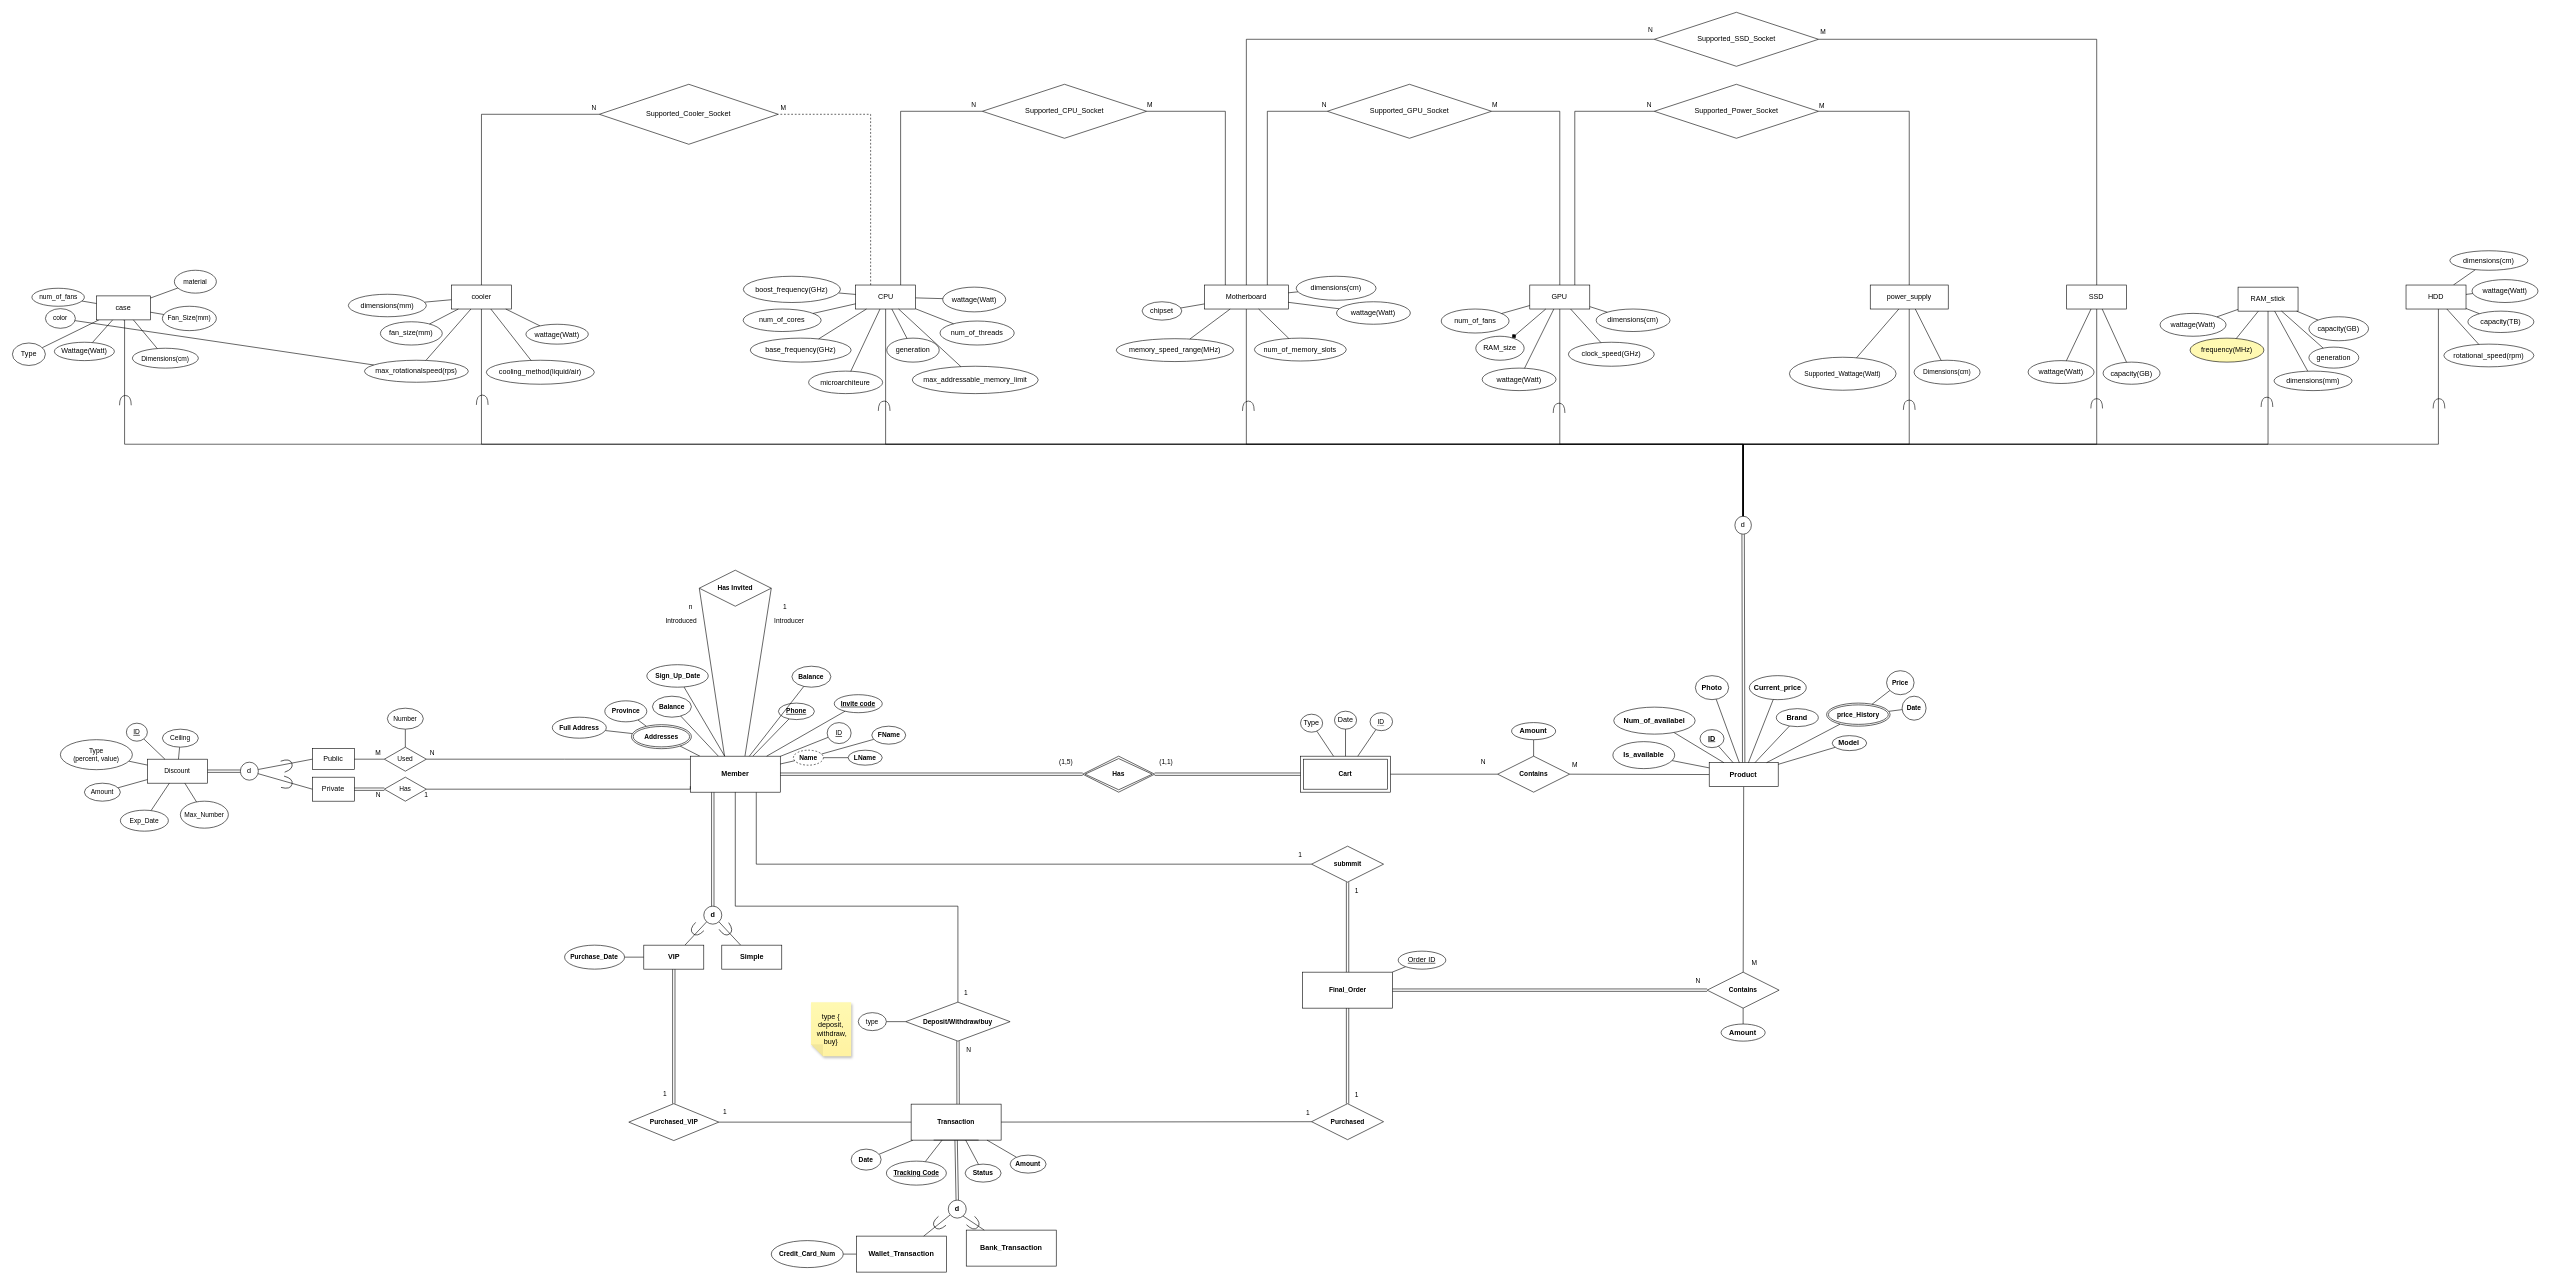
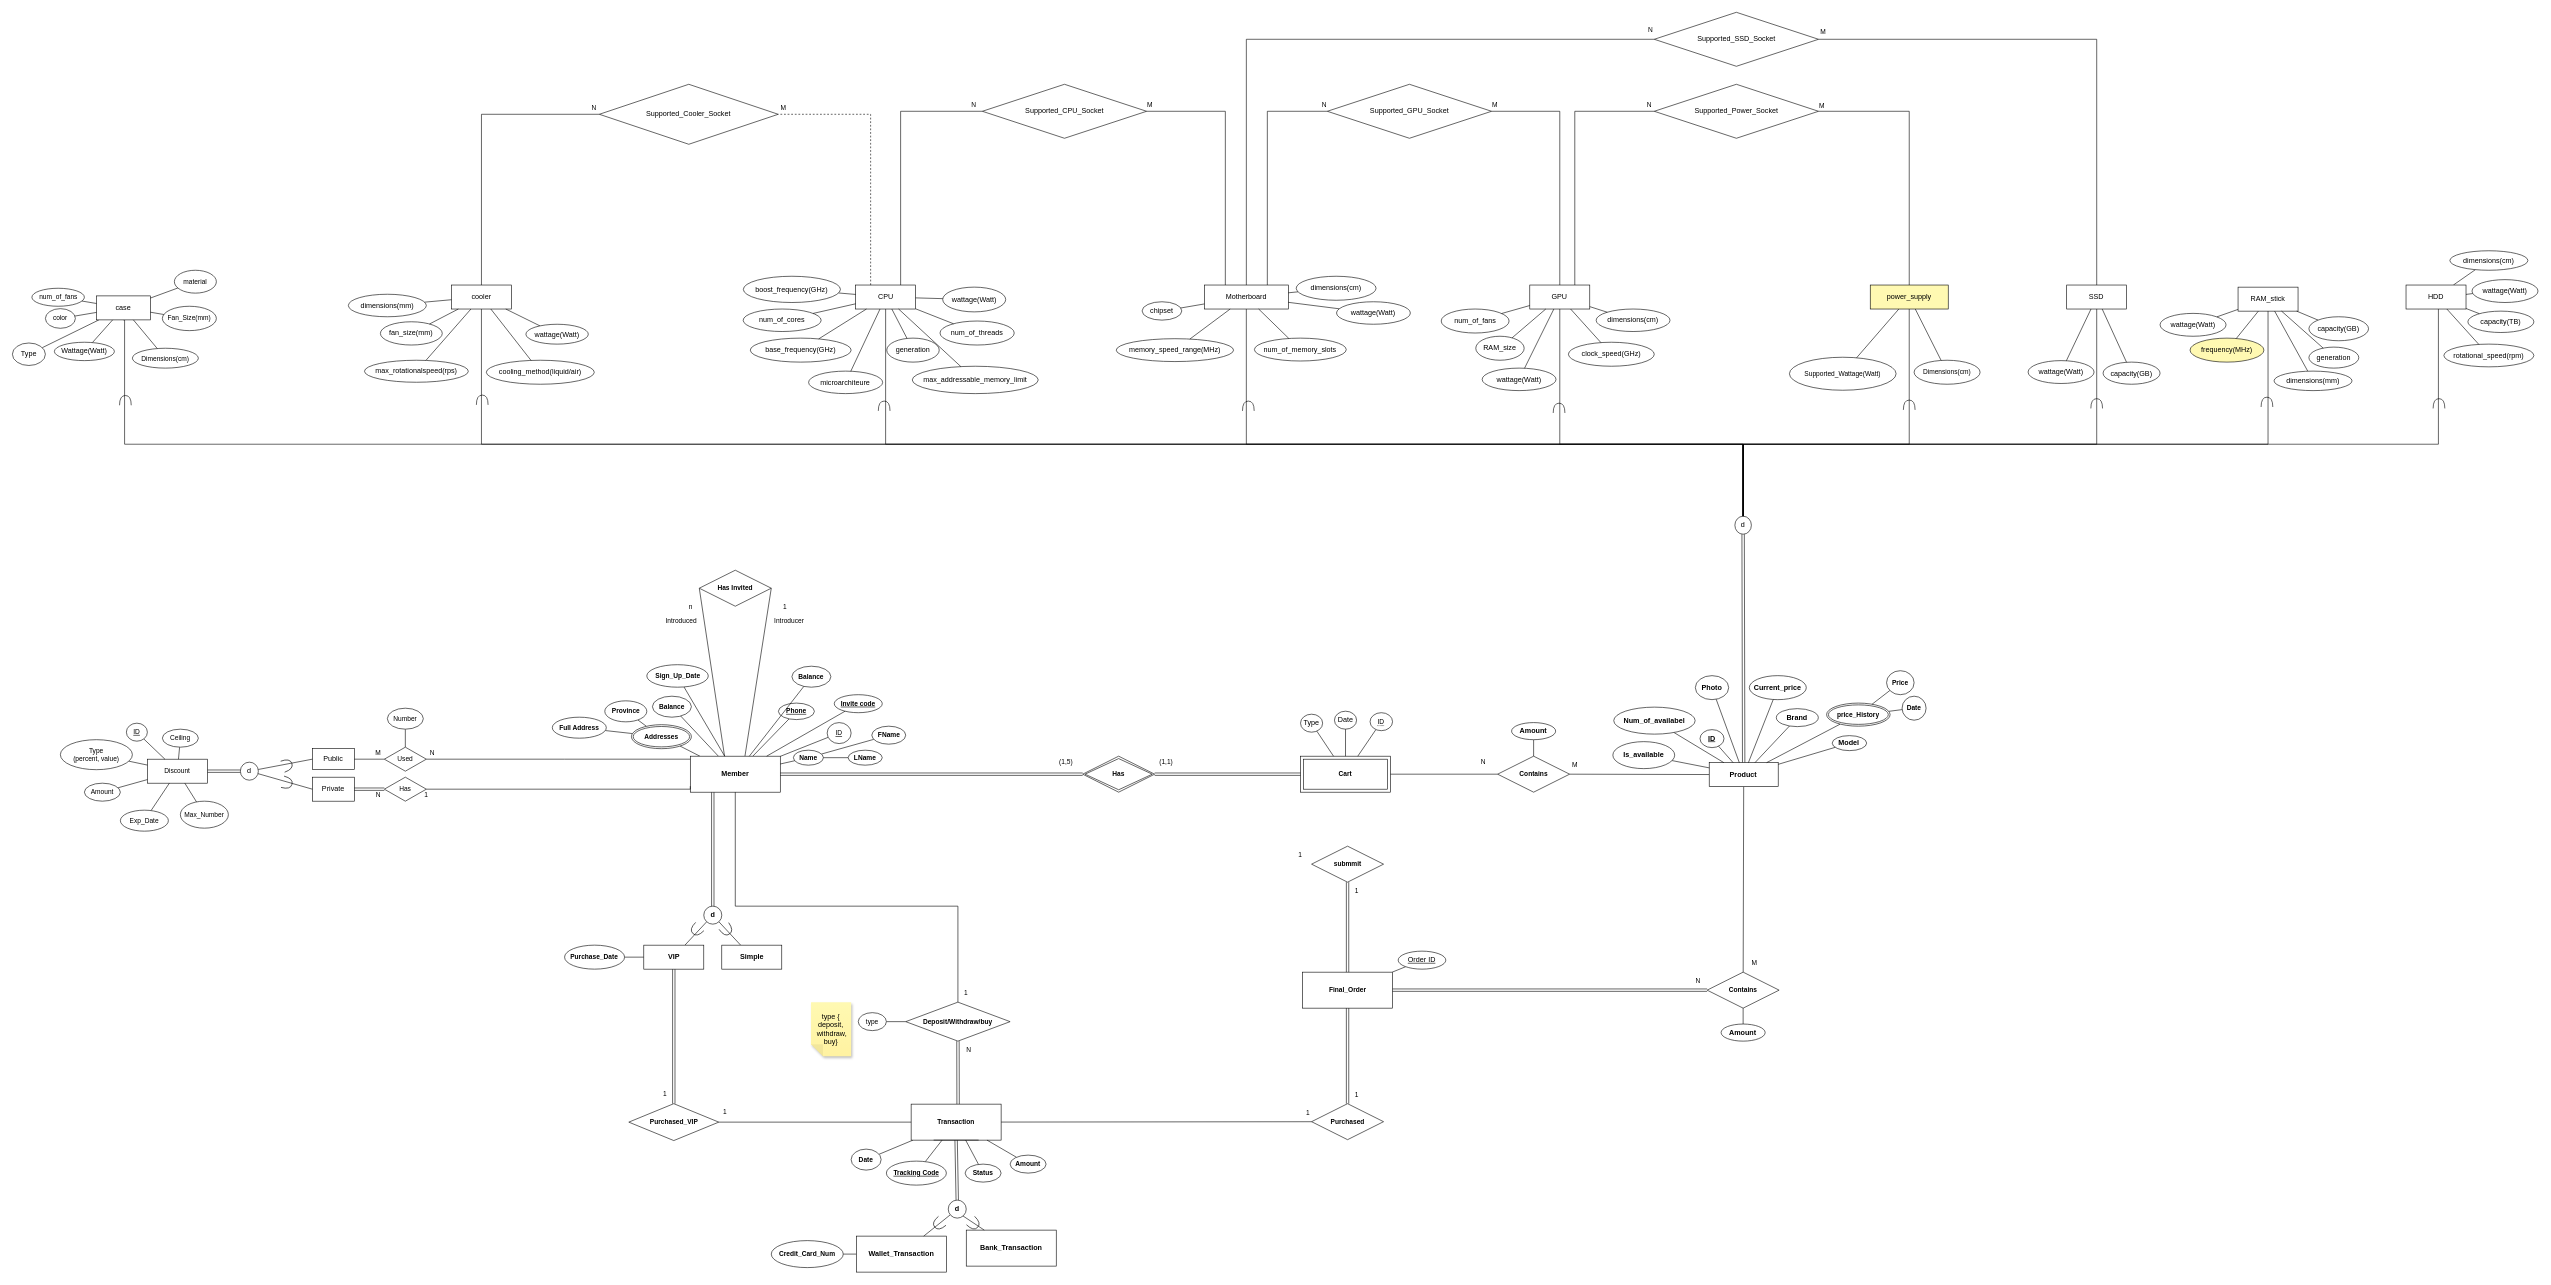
- <mxCell id="58" value="power_supply" style="whiteSpace=wrap;html=1;align=center;" parent="1" vertex="1"><mxGeometry x="3116.88" y="474.62" width="130" height="40" as="geometry" /></mxCell>
+ <mxCell id="58" value="power_supply" style="whiteSpace=wrap;html=1;align=center;fillColor=#fff9b2;" parent="1" vertex="1"><mxGeometry x="3116.88" y="474.62" width="130" height="40" as="geometry" /></mxCell>
- <mxCell id="78" value="" style="endArrow=diamond;html=1;rounded=0;" parent="1" source="56" target="52" edge="1"><mxGeometry width="50" height="50" relative="1" as="geometry"><mxPoint x="2559" y="530" as="sourcePoint" /><mxPoint x="2520" y="595" as="targetPoint" /></mxGeometry></mxCell>
+ <mxCell id="78" value="" style="endArrow=none;html=1;rounded=0;" parent="1" source="56" target="52" edge="1"><mxGeometry width="50" height="50" relative="1" as="geometry"><mxPoint x="2559" y="530" as="sourcePoint" /><mxPoint x="2520" y="595" as="targetPoint" /></mxGeometry></mxCell>
- <mxCell id="114" value="" style="endArrow=none;html=1;rounded=0;strokeColor=default;align=center;verticalAlign=middle;fontFamily=Helvetica;fontSize=11;fontColor=default;labelBackgroundColor=default;" parent="1" source="113" target="47" edge="1"><mxGeometry width="50" height="50" relative="1" as="geometry"><mxPoint x="-240" y="608.13" as="sourcePoint" /><mxPoint x="-190" y="558.13" as="targetPoint" /></mxGeometry></mxCell>
+ <mxCell id="114" value="" style="endArrow=none;html=1;rounded=0;strokeColor=default;align=center;verticalAlign=middle;fontFamily=Helvetica;fontSize=11;fontColor=default;labelBackgroundColor=default;" parent="1" source="113" target="90" edge="1"><mxGeometry width="50" height="50" relative="1" as="geometry"><mxPoint x="-240" y="608.13" as="sourcePoint" /><mxPoint x="-190" y="558.13" as="targetPoint" /></mxGeometry></mxCell>
- <mxCell id="151" value="Name" style="ellipse;whiteSpace=wrap;html=1;align=center;fontFamily=Helvetica;fontSize=11;fontColor=default;labelBackgroundColor=default;fontStyle=1;dashed=1;" parent="1" vertex="1"><mxGeometry x="1321.88" y="1250" width="50" height="25" as="geometry" /></mxCell>
+ <mxCell id="151" value="Name" style="ellipse;whiteSpace=wrap;html=1;align=center;fontFamily=Helvetica;fontSize=11;fontColor=default;labelBackgroundColor=default;fontStyle=1" parent="1" vertex="1"><mxGeometry x="1321.88" y="1250" width="50" height="25" as="geometry" /></mxCell>
- <mxCell id="141" style="rounded=0;orthogonalLoop=1;jettySize=auto;html=1;endArrow=none;endFill=0;edgeStyle=orthogonalEdgeStyle;entryX=0;entryY=0.5;entryDx=0;entryDy=0;" parent="1" source="142" target="174" edge="1"><mxGeometry relative="1" as="geometry"><Array as="points"><mxPoint x="1260" y="1440" /></Array></mxGeometry></mxCell>
